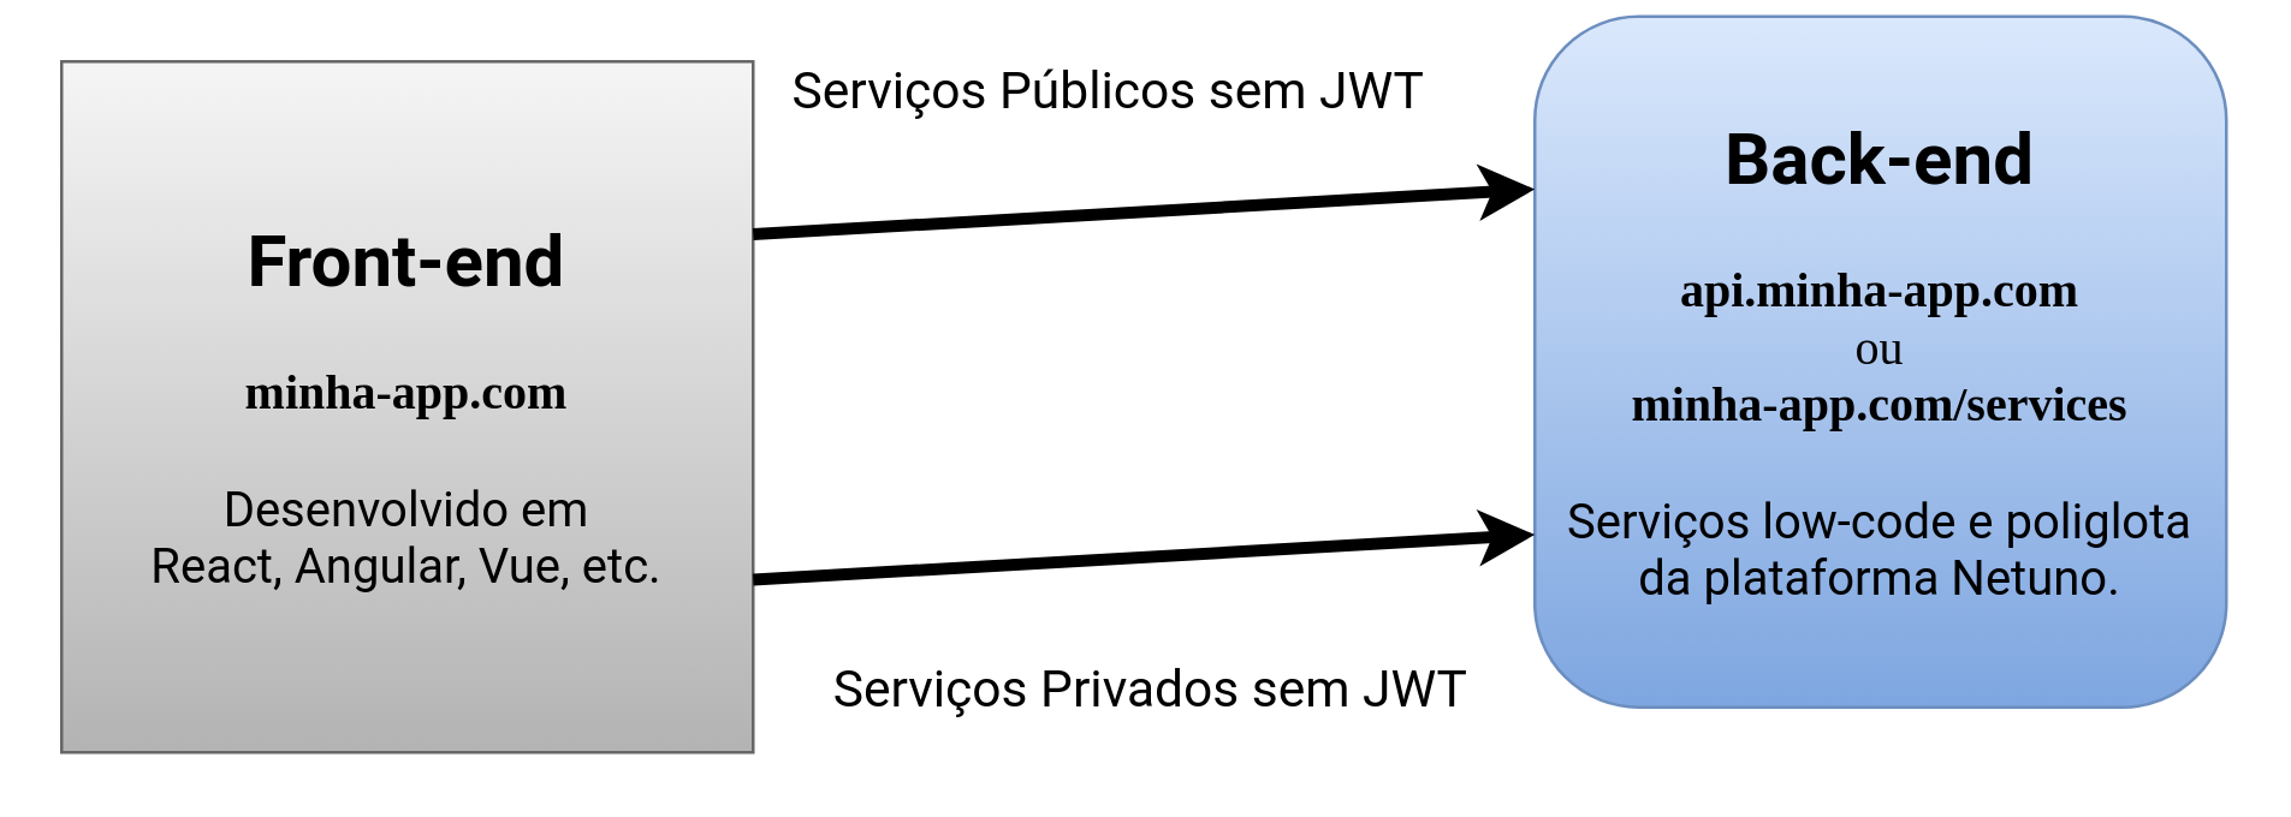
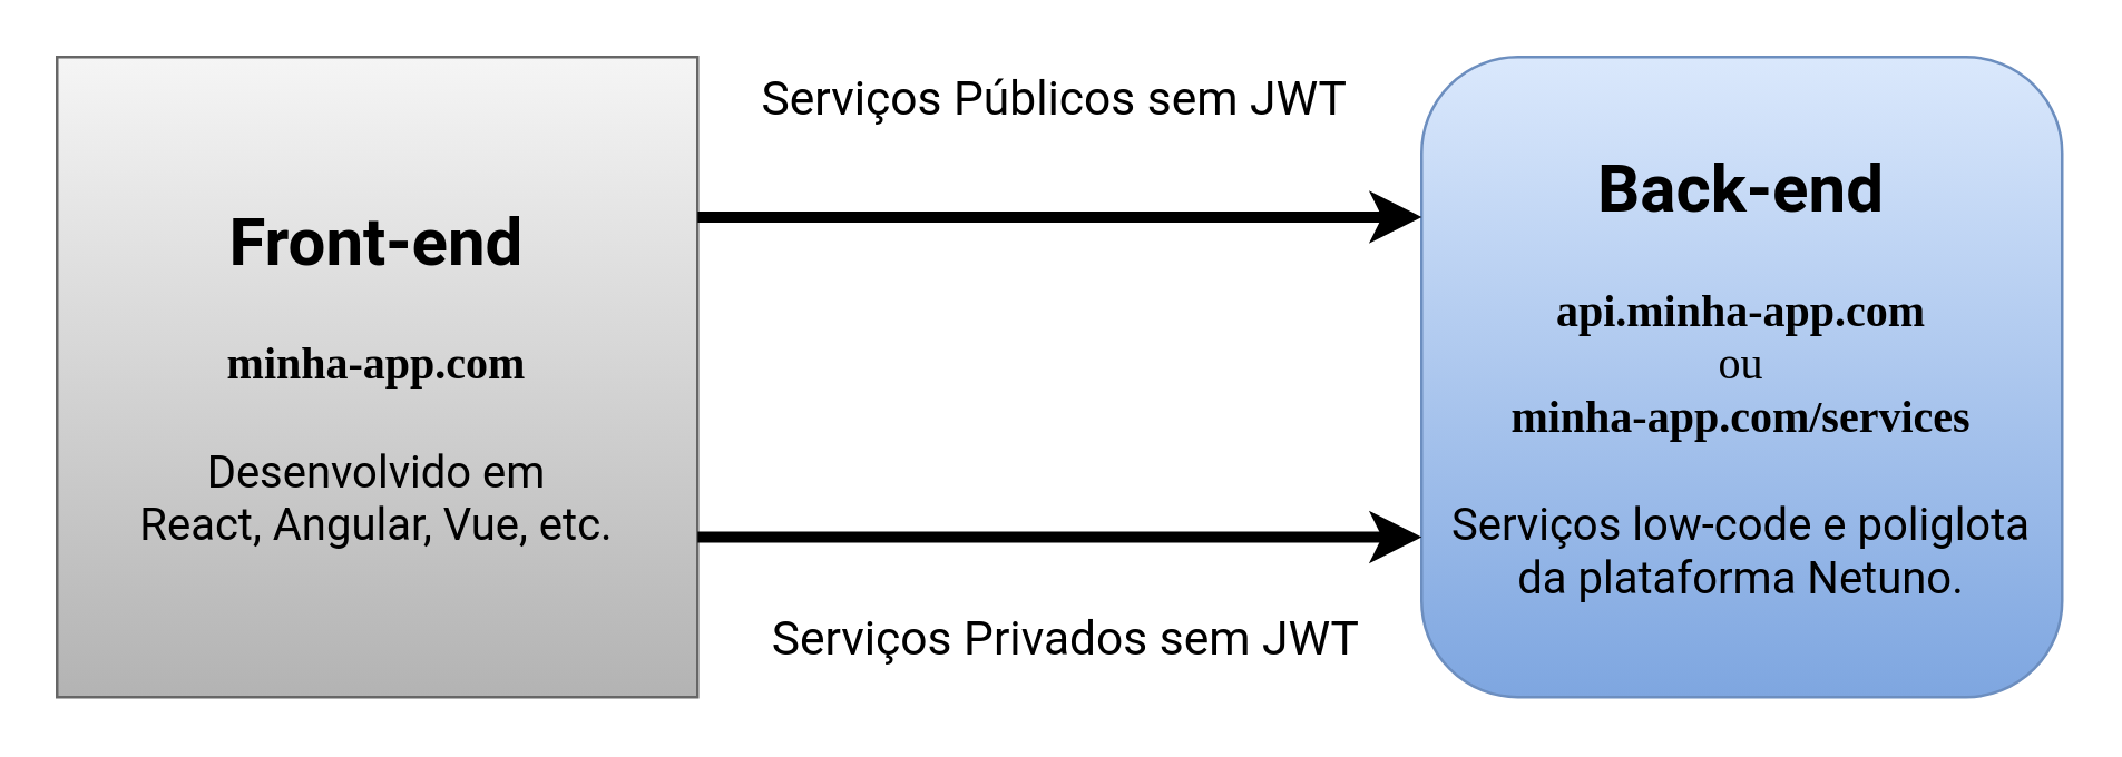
- <mxCell id="8" value="Serviços Públicos sem JWT" style="text;html=1;align=center;verticalAlign=middle;whiteSpace=wrap;rounded=0;fontColor=light-dark(#000000,#808080);fontFamily=Roboto;fontSource=https%3A%2F%2Ffonts.googleapis.com%2Fcss%3Ffamily%3DRoboto;fontSize=17;" vertex="1" parent="1"><mxGeometry x="257" y="15" width="223" height="30" as="geometry" /></mxCell>
+ <mxCell id="8" value="Serviços Públicos sem JWT" style="text;html=1;align=center;verticalAlign=middle;whiteSpace=wrap;rounded=0;fontColor=light-dark(#000000,#808080);fontFamily=Roboto;fontSource=https%3A%2F%2Ffonts.googleapis.com%2Fcss%3Ffamily%3DRoboto;fontSize=17;" vertex="1" parent="1"><mxGeometry x="267" y="20" width="223" height="30" as="geometry" /></mxCell>
- <mxCell id="3" value="&lt;font style=&quot;font-size: 24px;&quot;&gt;&lt;b&gt;Back-end&lt;/b&gt;&lt;/font&gt;&lt;div&gt;&lt;font style=&quot;font-size: 16px;&quot;&gt;&lt;br&gt;&lt;/font&gt;&lt;/div&gt;&lt;div&gt;&lt;b&gt;&lt;font data-font-src=&quot;https://fonts.googleapis.com/css?family=Roboto+Mono&quot; face=&quot;Roboto Mono&quot; style=&quot;font-size: 16px;&quot;&gt;api.minha-app.com&lt;/font&gt;&lt;/b&gt;&lt;/div&gt;&lt;div&gt;&lt;font face=&quot;Roboto Mono&quot;&gt;&lt;span style=&quot;font-size: 16px;&quot;&gt;ou&lt;/span&gt;&lt;/font&gt;&lt;/div&gt;&lt;div&gt;&lt;font face=&quot;Roboto Mono&quot;&gt;&lt;span style=&quot;font-size: 16px;&quot;&gt;&lt;b&gt;minha-app.com/services&lt;/b&gt;&lt;/span&gt;&lt;/font&gt;&lt;/div&gt;&lt;div&gt;&lt;font style=&quot;font-size: 16px;&quot;&gt;&lt;br&gt;&lt;/font&gt;&lt;/div&gt;&lt;div&gt;&lt;span style=&quot;font-size: 16px;&quot;&gt;Serviços low-code e poliglota da plataforma Netuno.&lt;/span&gt;&lt;/div&gt;" style="whiteSpace=wrap;html=1;aspect=fixed;rounded=1;fontFamily=Roboto;fontSource=https%3A%2F%2Ffonts.googleapis.com%2Fcss%3Ffamily%3DRoboto;fillColor=#dae8fc;gradientColor=#7ea6e0;strokeColor=#6c8ebf;" vertex="1" parent="1"><mxGeometry x="510" y="5" width="230" height="230" as="geometry" /></mxCell>
+ <mxCell id="3" value="&lt;font style=&quot;font-size: 24px;&quot;&gt;&lt;b&gt;Back-end&lt;/b&gt;&lt;/font&gt;&lt;div&gt;&lt;font style=&quot;font-size: 16px;&quot;&gt;&lt;br&gt;&lt;/font&gt;&lt;/div&gt;&lt;div&gt;&lt;b&gt;&lt;font data-font-src=&quot;https://fonts.googleapis.com/css?family=Roboto+Mono&quot; face=&quot;Roboto Mono&quot; style=&quot;font-size: 16px;&quot;&gt;api.minha-app.com&lt;/font&gt;&lt;/b&gt;&lt;/div&gt;&lt;div&gt;&lt;font face=&quot;Roboto Mono&quot;&gt;&lt;span style=&quot;font-size: 16px;&quot;&gt;ou&lt;/span&gt;&lt;/font&gt;&lt;/div&gt;&lt;div&gt;&lt;font face=&quot;Roboto Mono&quot;&gt;&lt;span style=&quot;font-size: 16px;&quot;&gt;&lt;b&gt;minha-app.com/services&lt;/b&gt;&lt;/span&gt;&lt;/font&gt;&lt;/div&gt;&lt;div&gt;&lt;font style=&quot;font-size: 16px;&quot;&gt;&lt;br&gt;&lt;/font&gt;&lt;/div&gt;&lt;div&gt;&lt;span style=&quot;font-size: 16px;&quot;&gt;Serviços low-code e poliglota da plataforma Netuno.&lt;/span&gt;&lt;/div&gt;" style="whiteSpace=wrap;html=1;aspect=fixed;rounded=1;fontFamily=Roboto;fontSource=https%3A%2F%2Ffonts.googleapis.com%2Fcss%3Ffamily%3DRoboto;fillColor=#dae8fc;gradientColor=#7ea6e0;strokeColor=#6c8ebf;" vertex="1" parent="1"><mxGeometry x="510" y="20" width="230" height="230" as="geometry" /></mxCell>
